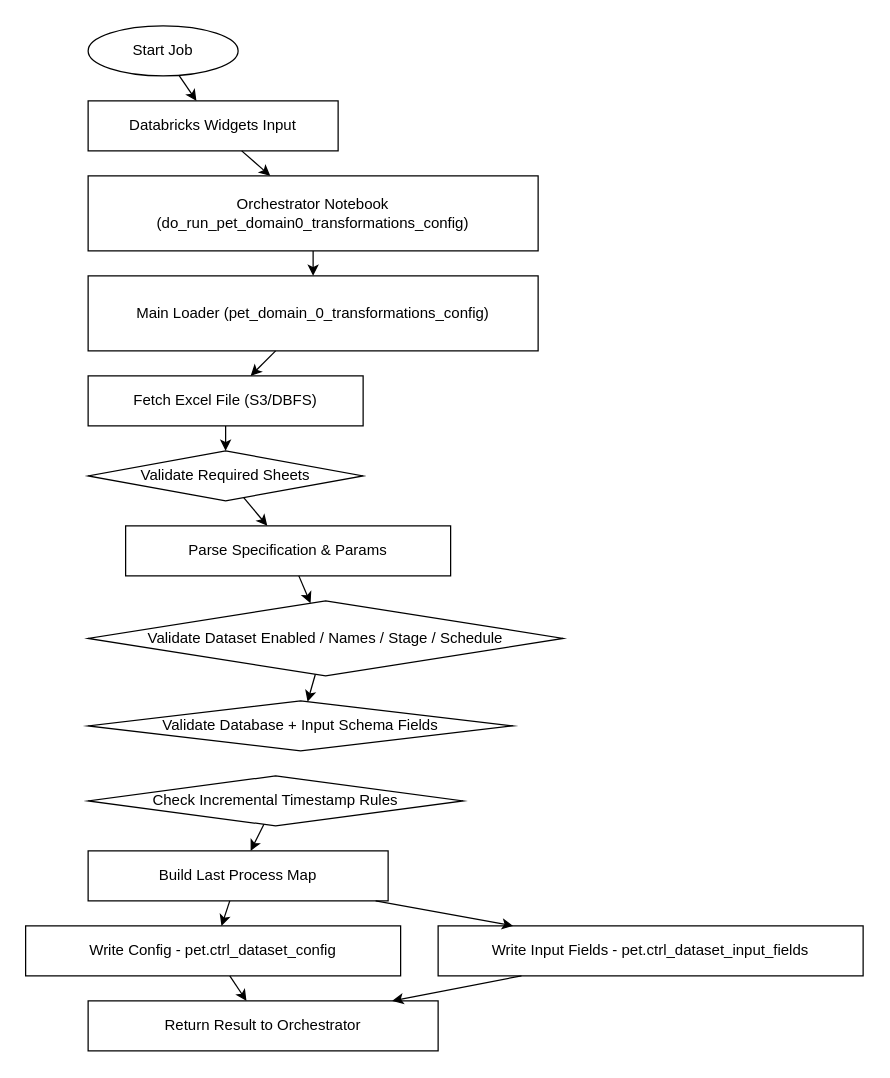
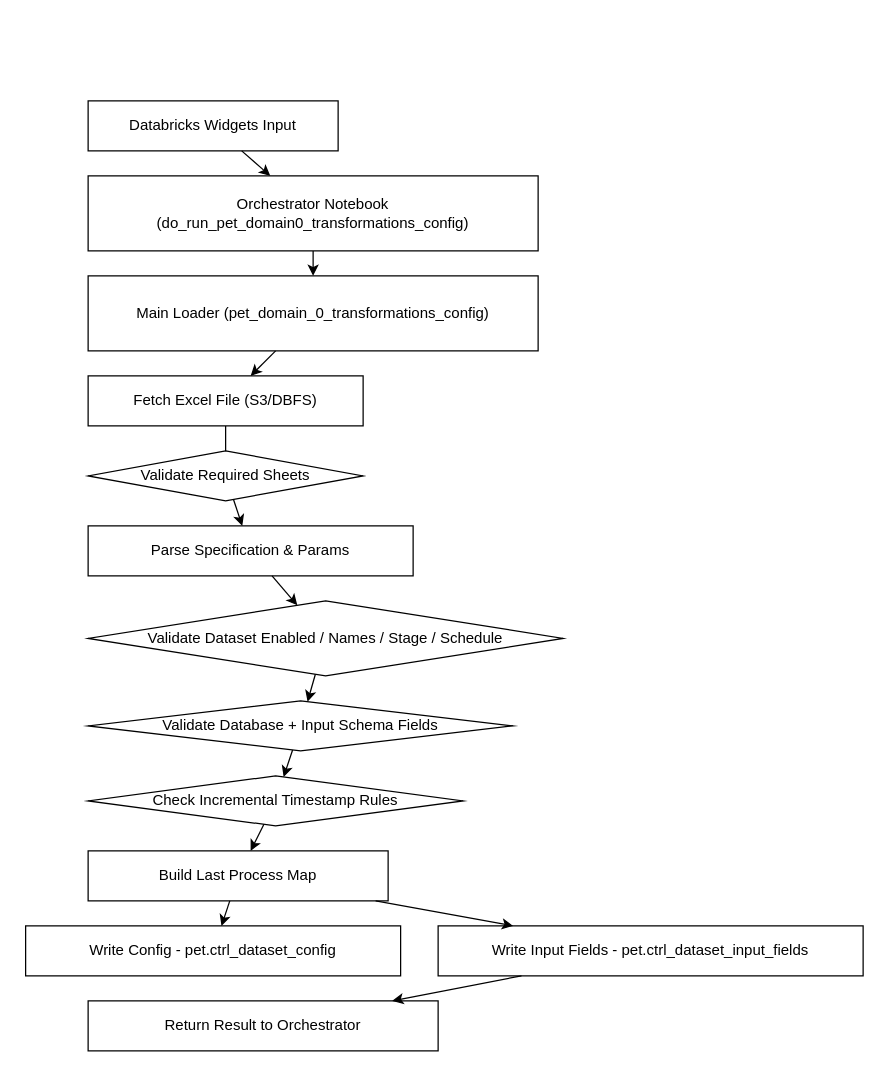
- <mxCell id="2" value="Start Job" style="ellipse;whiteSpace=wrap;html=1;" vertex="1" parent="1"><mxGeometry x="70" y="20" width="120" height="40" as="geometry" /></mxCell>
- <mxCell id="16" edge="1" parent="1" source="2" target="3"><mxGeometry relative="1" as="geometry" /></mxCell>
- <mxCell id="20" edge="1" parent="1" source="6" target="7"><mxGeometry relative="1" as="geometry" /></mxCell>
+ <mxCell id="20" edge="1" parent="1" source="6" target="7" style="endArrow=none;"><mxGeometry relative="1" as="geometry" /></mxCell>
- <mxCell id="8" value="Parse Specification &amp; Params" style="rectangle;whiteSpace=wrap;html=1;" vertex="1" parent="1"><mxGeometry x="100" y="420" width="260" height="40" as="geometry" /></mxCell>
+ <mxCell id="8" value="Parse Specification &amp; Params" style="rectangle;whiteSpace=wrap;html=1;" vertex="1" parent="1"><mxGeometry x="70" y="420" width="260" height="40" as="geometry" /></mxCell>
+ <mxCell id="24" edge="1" parent="1" source="10" target="11"><mxGeometry relative="1" as="geometry" /></mxCell>
- <mxCell id="28" edge="1" parent="1" source="13" target="15"><mxGeometry relative="1" as="geometry" /></mxCell>
